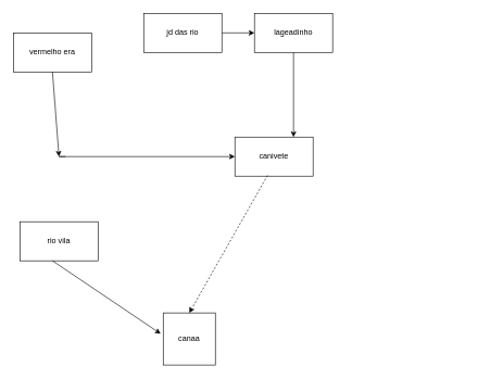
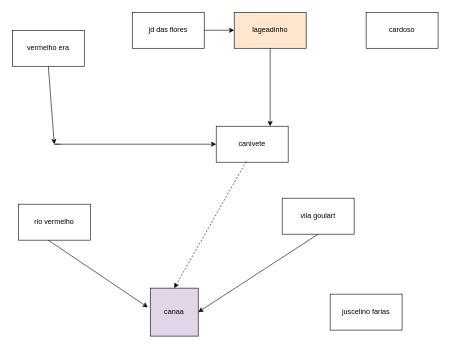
- <mxCell id="6" value="jd das rio" style="rounded=0;whiteSpace=wrap;html=1;" vertex="1" parent="1"><mxGeometry x="220" y="20" width="120" height="60" as="geometry" /></mxCell>
+ <mxCell id="6" value="jd das flores" style="rounded=0;whiteSpace=wrap;html=1;" vertex="1" parent="1"><mxGeometry x="220" y="20" width="120" height="60" as="geometry" /></mxCell>
- <mxCell id="7" value="lageadinho" style="rounded=0;whiteSpace=wrap;html=1;" vertex="1" parent="1"><mxGeometry x="390" y="20" width="120" height="60" as="geometry" /></mxCell>
+ <mxCell id="7" value="lageadinho" style="rounded=0;whiteSpace=wrap;html=1;fillColor=#ffe6cc;" vertex="1" parent="1"><mxGeometry x="390" y="20" width="120" height="60" as="geometry" /></mxCell>
+ <mxCell id="10" value="cardoso" style="rounded=0;whiteSpace=wrap;html=1;" vertex="1" parent="1"><mxGeometry x="610" y="20" width="120" height="60" as="geometry" /></mxCell>
+ <mxCell id="15" value="vila goulart" style="rounded=0;whiteSpace=wrap;html=1;" vertex="1" parent="1"><mxGeometry x="470" y="330" width="120" height="60" as="geometry" /></mxCell>
- <mxCell id="13" value="rio vila" style="rounded=0;whiteSpace=wrap;html=1;" vertex="1" parent="1"><mxGeometry x="30" y="340" width="120" height="60" as="geometry" /></mxCell>
+ <mxCell id="13" value="rio vermelho" style="rounded=0;whiteSpace=wrap;html=1;" vertex="1" parent="1"><mxGeometry x="30" y="340" width="120" height="60" as="geometry" /></mxCell>
+ <mxCell id="16" value="" style="endArrow=classic;html=1;rounded=0;exitX=0.5;exitY=1;exitDx=0;exitDy=0;entryX=1;entryY=0.5;entryDx=0;entryDy=0;" edge="1" parent="1" source="15" target="11"><mxGeometry width="50" height="50" relative="1" as="geometry"><mxPoint x="400" y="440" as="sourcePoint" /><mxPoint x="450" y="390" as="targetPoint" /></mxGeometry></mxCell>
- <mxCell id="11" value="canaa" style="whiteSpace=wrap;html=1;aspect=fixed;" vertex="1" parent="1"><mxGeometry x="250" y="480" width="80" height="80" as="geometry" /></mxCell>
+ <mxCell id="11" value="canaa" style="whiteSpace=wrap;html=1;aspect=fixed;fillColor=#e1d5e7;" vertex="1" parent="1"><mxGeometry x="250" y="480" width="80" height="80" as="geometry" /></mxCell>
+ <mxCell id="17" value="juscelino farias" style="rounded=0;whiteSpace=wrap;html=1;" vertex="1" parent="1"><mxGeometry x="550" y="490" width="120" height="60" as="geometry" /></mxCell>
